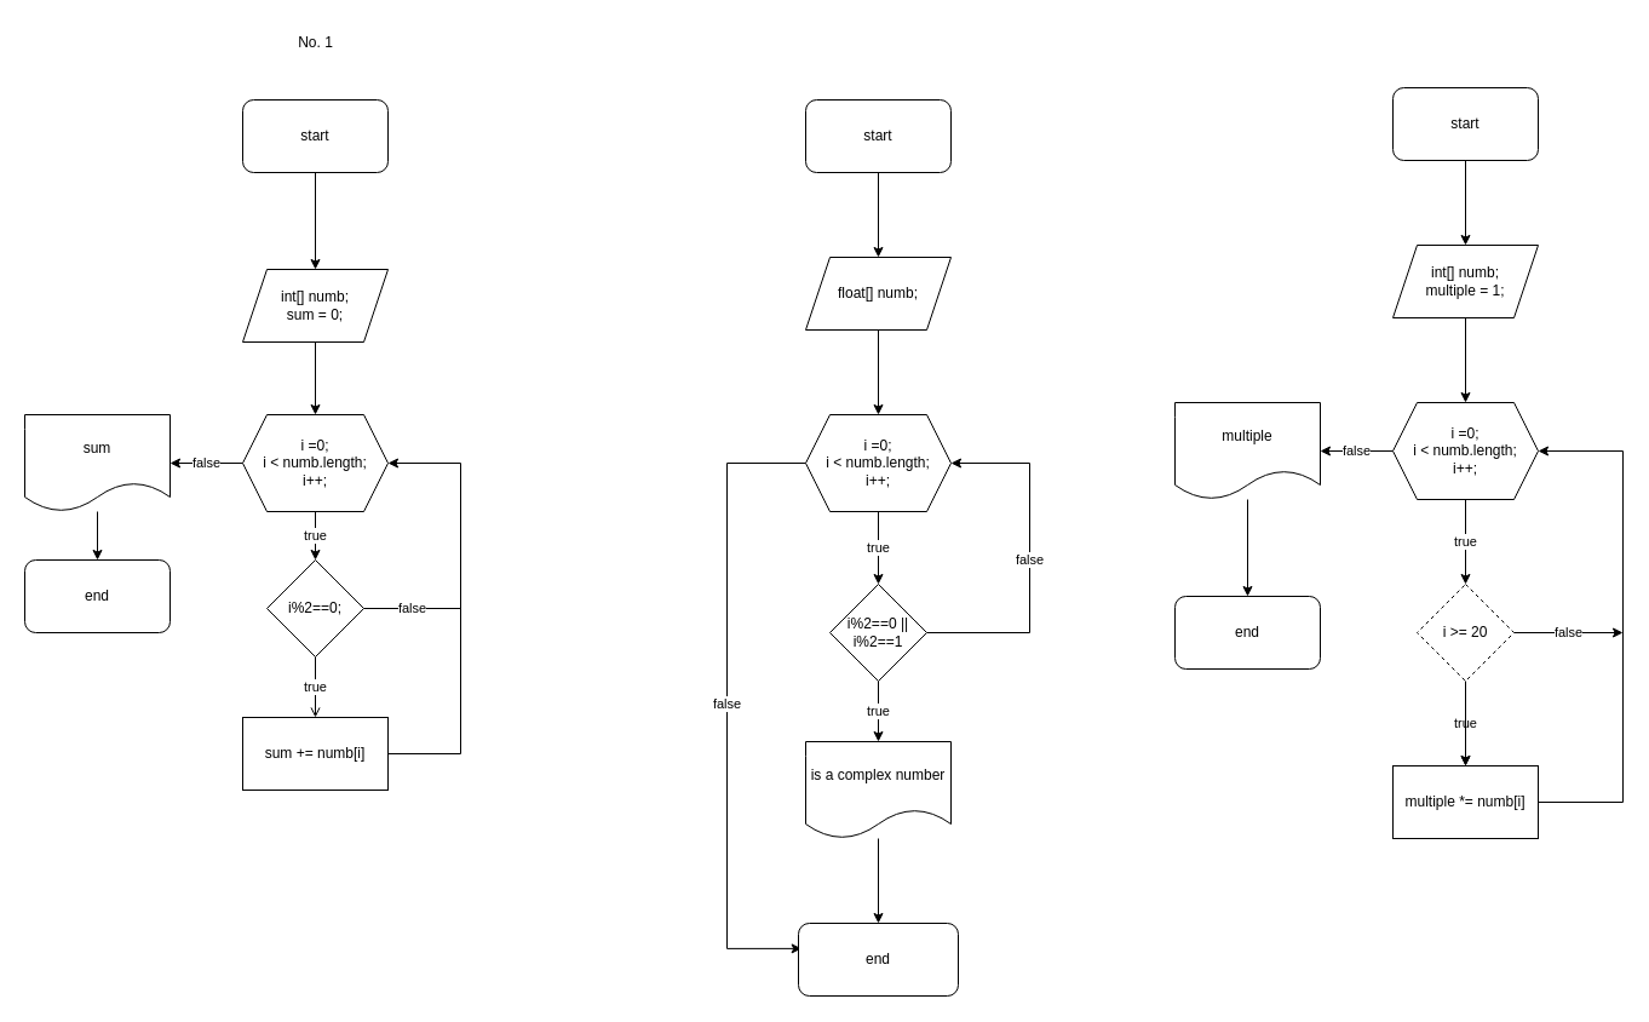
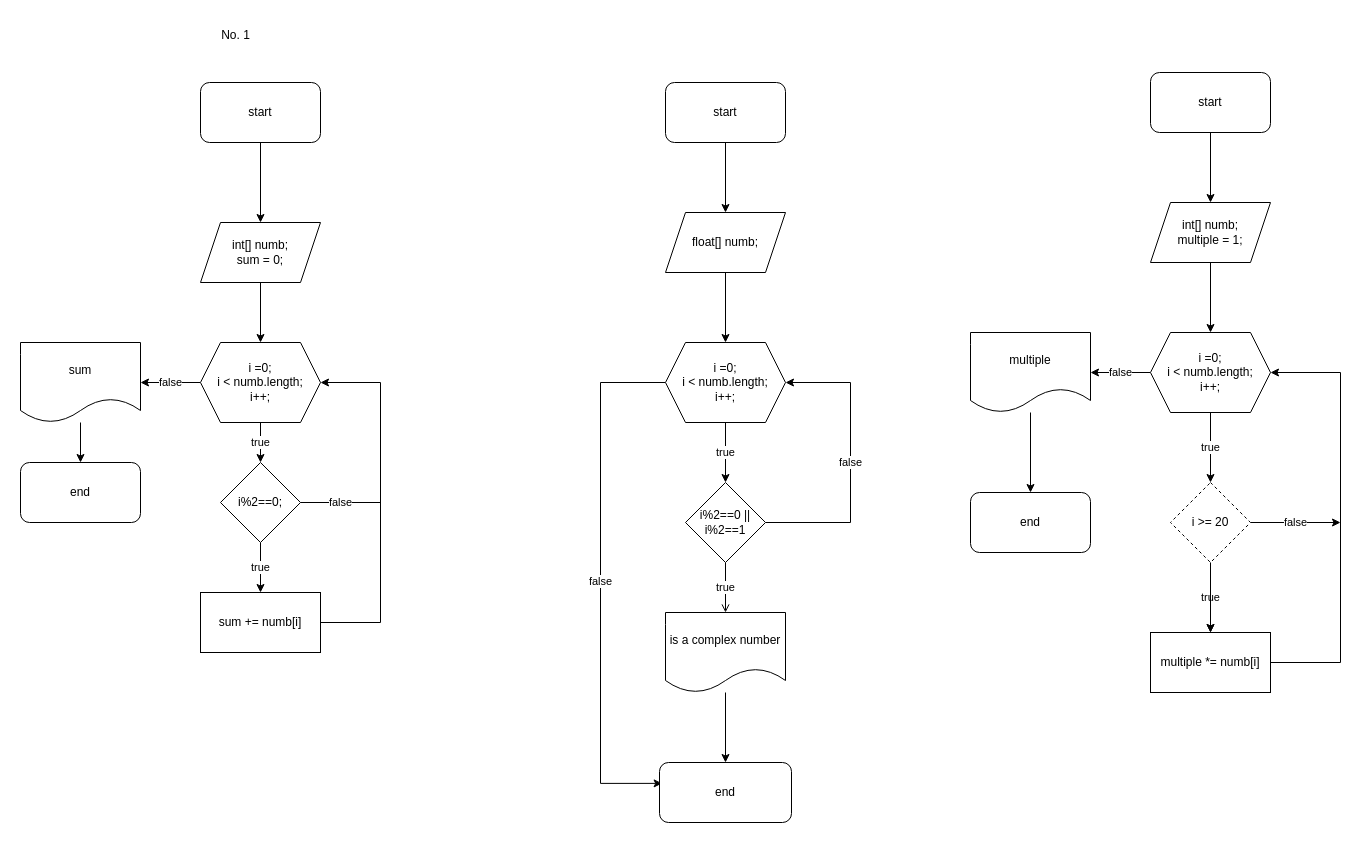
- <mxCell id="17" value="No. 1" style="text;html=1;align=center;verticalAlign=middle;resizable=0;points=[];autosize=1;strokeColor=none;fillColor=none;" vertex="1" parent="1"><mxGeometry x="235" y="20" width="50" height="30" as="geometry" /></mxCell>
+ <mxCell id="17" value="No. 1" style="text;html=1;align=center;verticalAlign=middle;resizable=0;points=[];autosize=1;strokeColor=none;fillColor=none;" vertex="1" parent="1"><mxGeometry x="210" y="20" width="50" height="30" as="geometry" /></mxCell>
- <mxCell id="9" value="true" style="edgeStyle=orthogonalEdgeStyle;rounded=0;orthogonalLoop=1;jettySize=auto;html=1;endArrow=open;" edge="1" parent="1" source="10" target="12"><mxGeometry relative="1" as="geometry" /></mxCell>
+ <mxCell id="9" value="true" style="edgeStyle=orthogonalEdgeStyle;rounded=0;orthogonalLoop=1;jettySize=auto;html=1;" edge="1" parent="1" source="10" target="12"><mxGeometry relative="1" as="geometry" /></mxCell>
- <mxCell id="42" value="true" style="edgeStyle=orthogonalEdgeStyle;rounded=0;orthogonalLoop=1;jettySize=auto;html=1;" edge="1" parent="1" source="43" target="45"><mxGeometry relative="1" as="geometry" /></mxCell>
+ <mxCell id="42" value="true" style="edgeStyle=orthogonalEdgeStyle;rounded=0;orthogonalLoop=1;jettySize=auto;html=1;endArrow=open;" edge="1" parent="1" source="43" target="45"><mxGeometry relative="1" as="geometry" /></mxCell>
